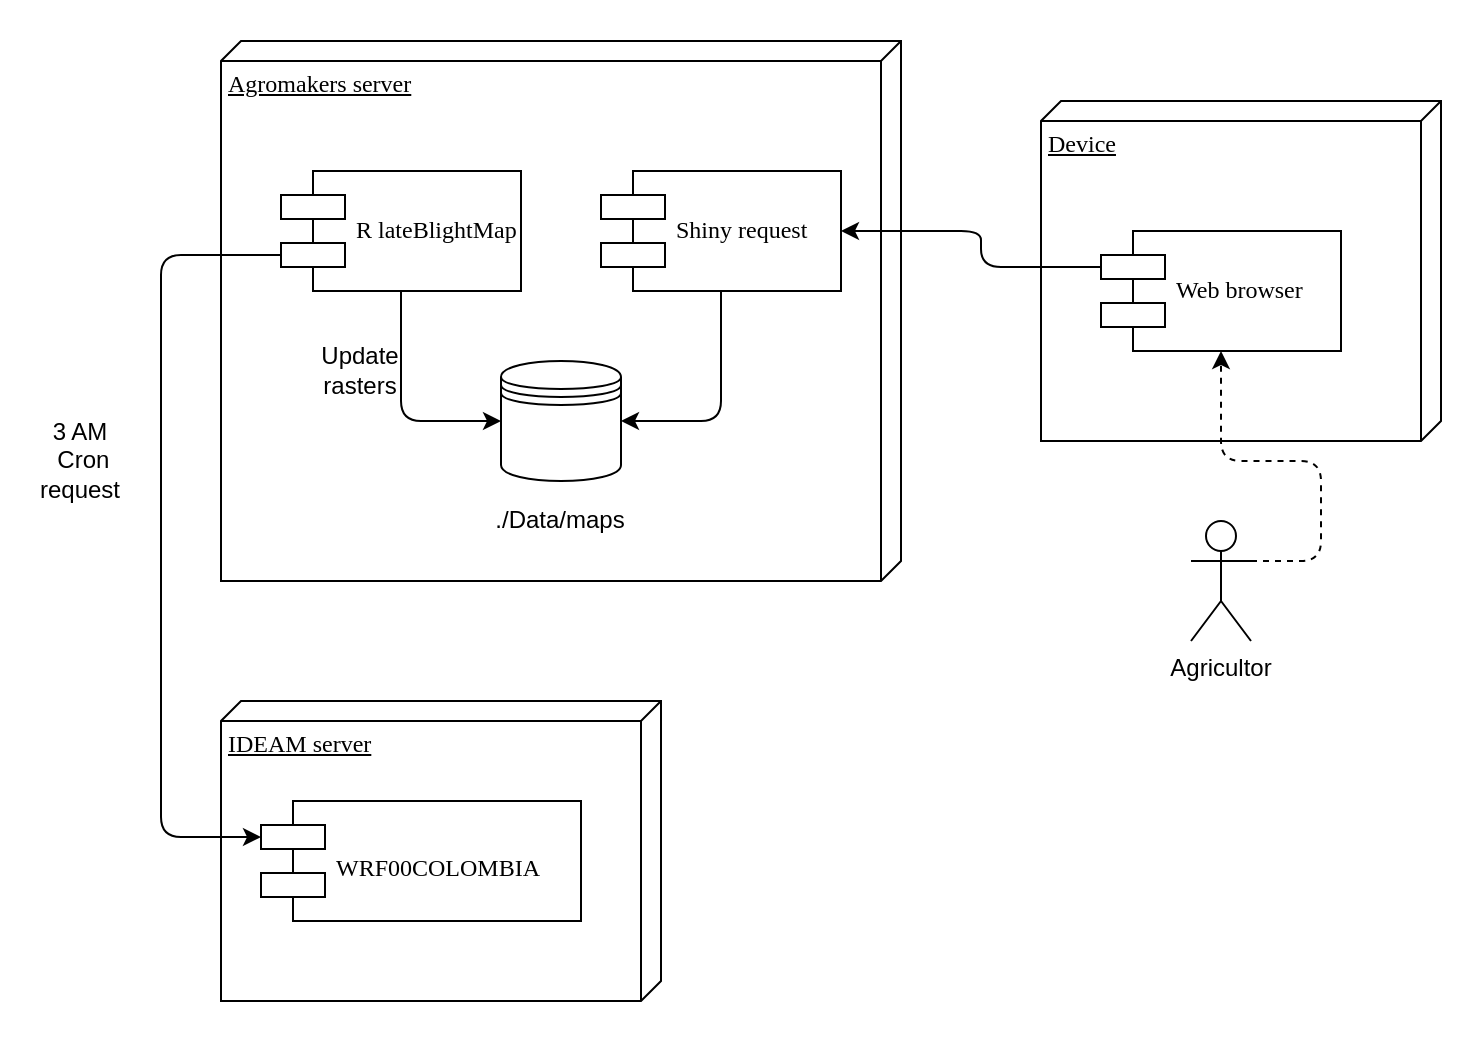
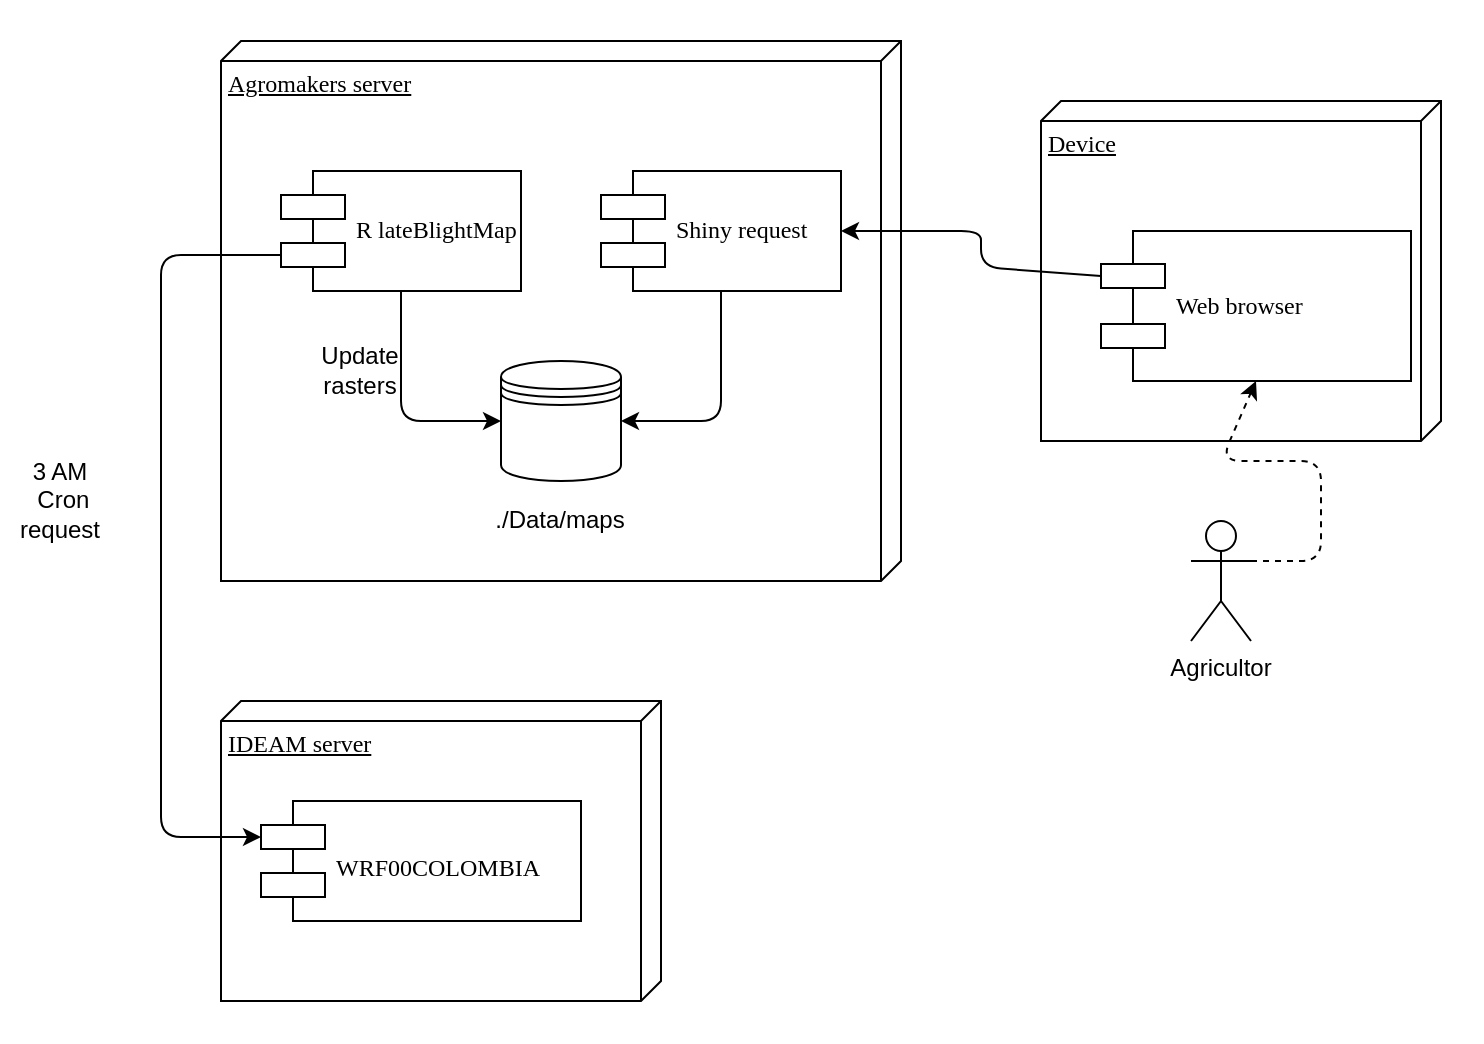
- <mxCell id="5" value="Web browser" style="shape=component;align=left;spacingLeft=36;rounded=0;shadow=0;comic=0;labelBackgroundColor=none;strokeWidth=1;fontFamily=Verdana;fontSize=12;html=1;" parent="1" vertex="1"><mxGeometry x="550" y="115" width="120" height="60" as="geometry" /></mxCell>
+ <mxCell id="5" value="Web browser" style="shape=component;align=left;spacingLeft=36;rounded=0;shadow=0;comic=0;labelBackgroundColor=none;strokeWidth=1;fontFamily=Verdana;fontSize=12;html=1;" parent="1" vertex="1"><mxGeometry x="550" y="115" width="155" height="75" as="geometry" /></mxCell>
- <mxCell id="14" value="3 AM &amp;nbsp;Cron request" style="text;html=1;strokeColor=none;fillColor=none;align=center;verticalAlign=middle;whiteSpace=wrap;rounded=0;" parent="1" vertex="1"><mxGeometry x="20" y="220" width="40" height="20" as="geometry" /></mxCell>
+ <mxCell id="14" value="3 AM &amp;nbsp;Cron request" style="text;html=1;strokeColor=none;fillColor=none;align=center;verticalAlign=middle;whiteSpace=wrap;rounded=0;" parent="1" vertex="1"><mxGeometry x="10" y="240" width="40" height="20" as="geometry" /></mxCell>
